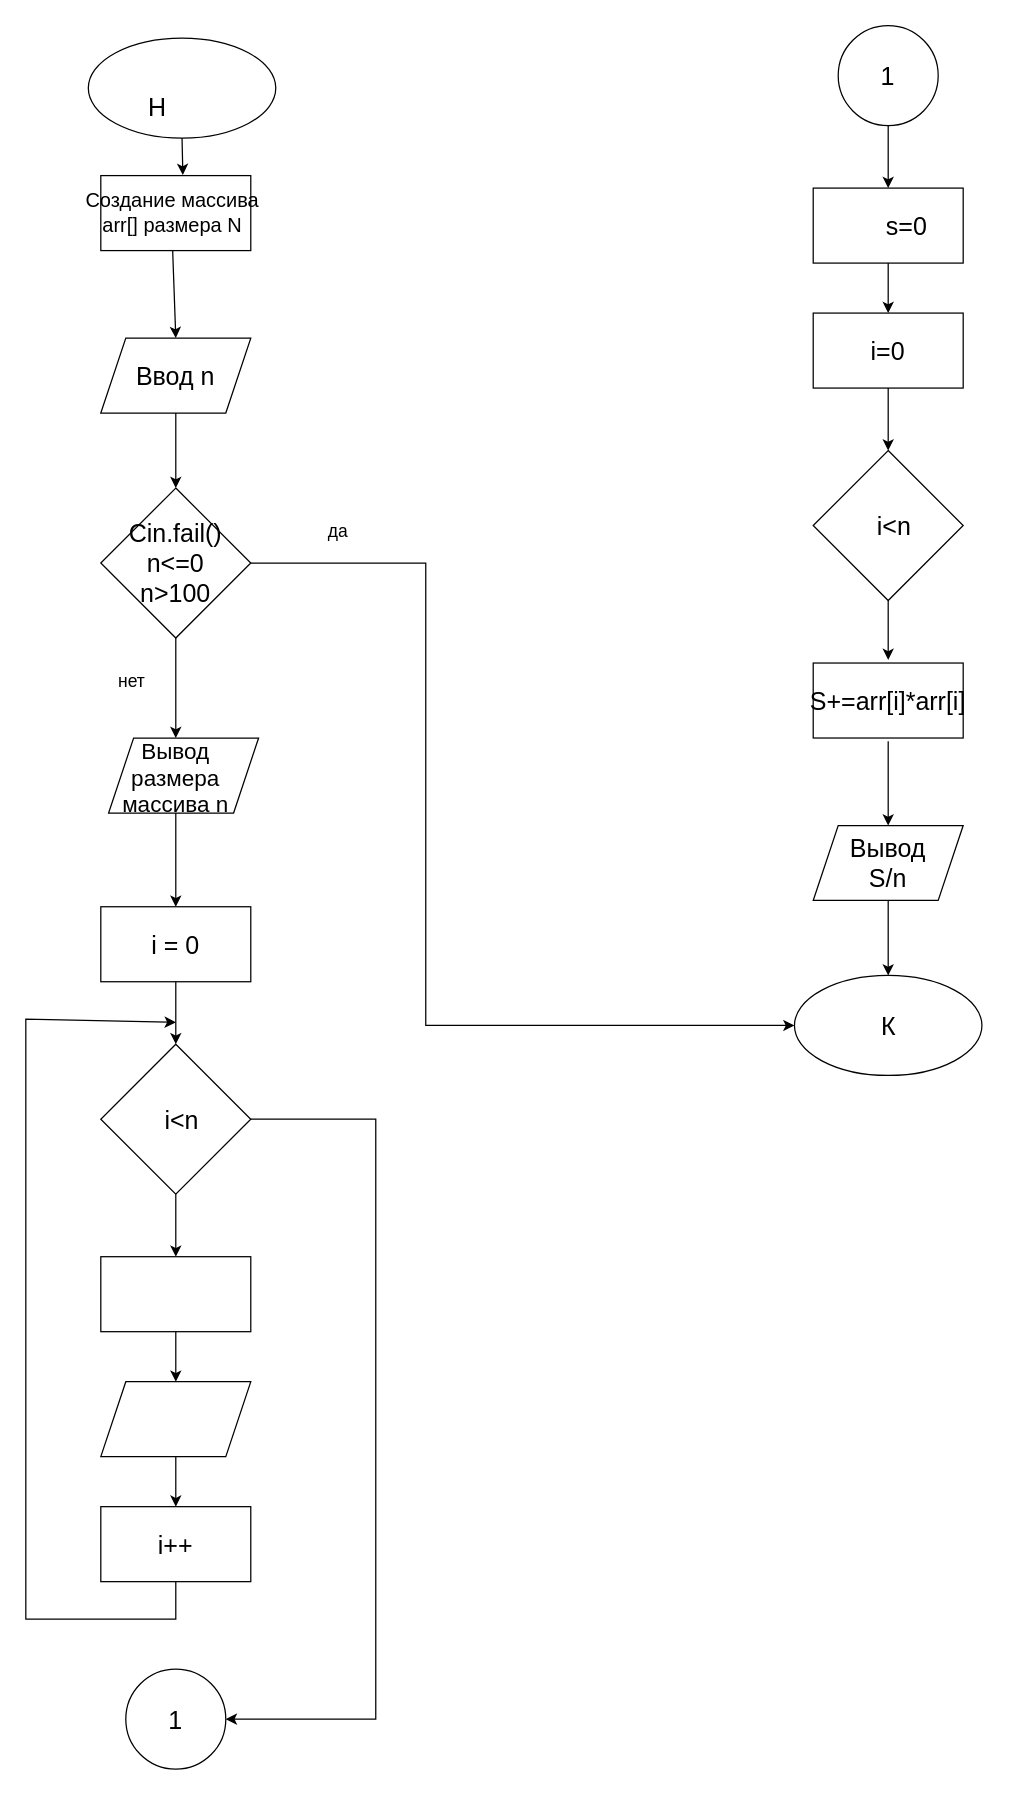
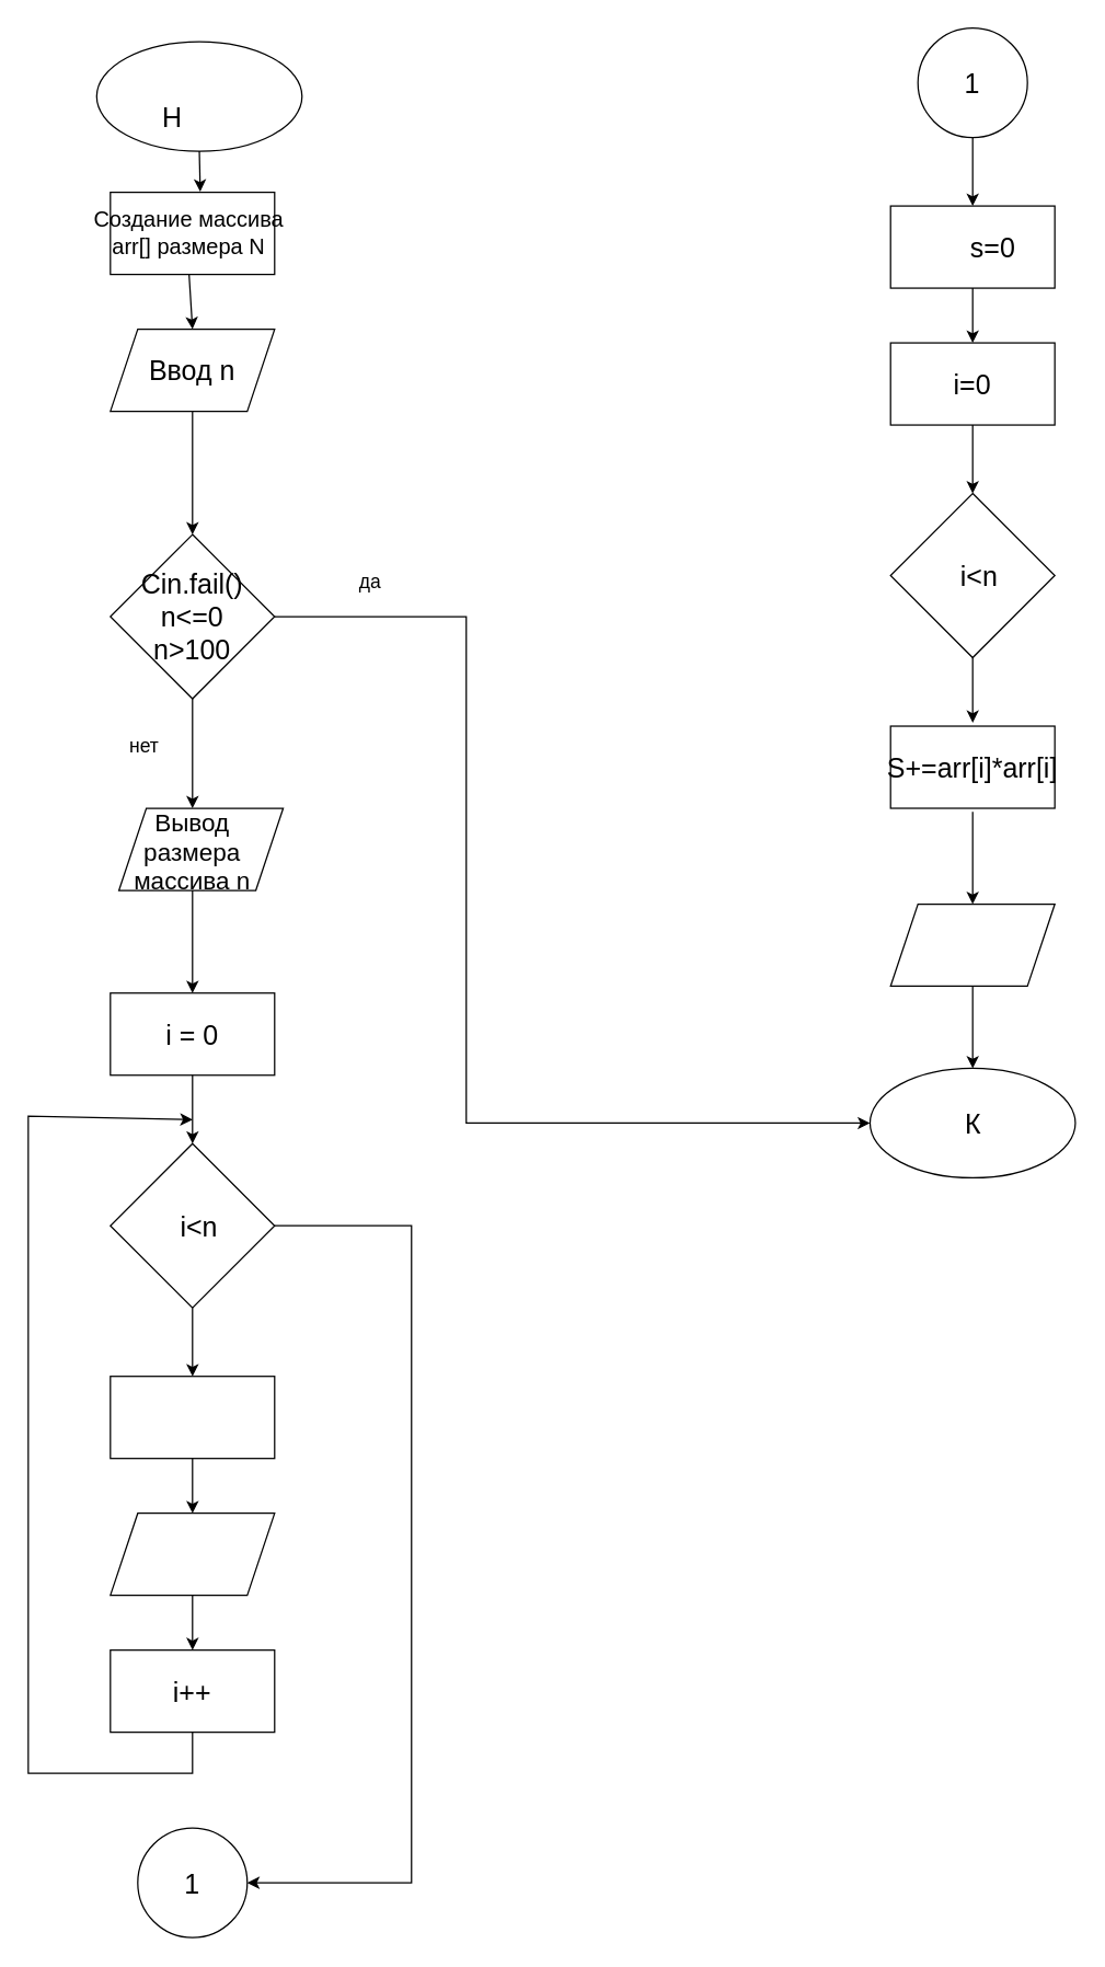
- <mxCell id="6" value="&lt;font style=&quot;font-size: 20px;&quot;&gt;Ввод n&lt;/font&gt;" style="shape=parallelogram;perimeter=parallelogramPerimeter;whiteSpace=wrap;html=1;fixedSize=1;" parent="1" vertex="1"><mxGeometry x="80" y="270" width="120" height="60" as="geometry" /></mxCell>
+ <mxCell id="6" value="&lt;font style=&quot;font-size: 20px;&quot;&gt;Ввод n&lt;/font&gt;" style="shape=parallelogram;perimeter=parallelogramPerimeter;whiteSpace=wrap;html=1;fixedSize=1;" parent="1" vertex="1"><mxGeometry x="80" y="240" width="120" height="60" as="geometry" /></mxCell>
- <mxCell id="46" value="&lt;font style=&quot;font-size: 20px;&quot;&gt;Вывод S/n&lt;/font&gt;" style="text;html=1;strokeColor=none;fillColor=none;align=center;verticalAlign=middle;whiteSpace=wrap;rounded=0;" parent="1" vertex="1"><mxGeometry x="680" y="675" width="60" height="30" as="geometry" /></mxCell>
